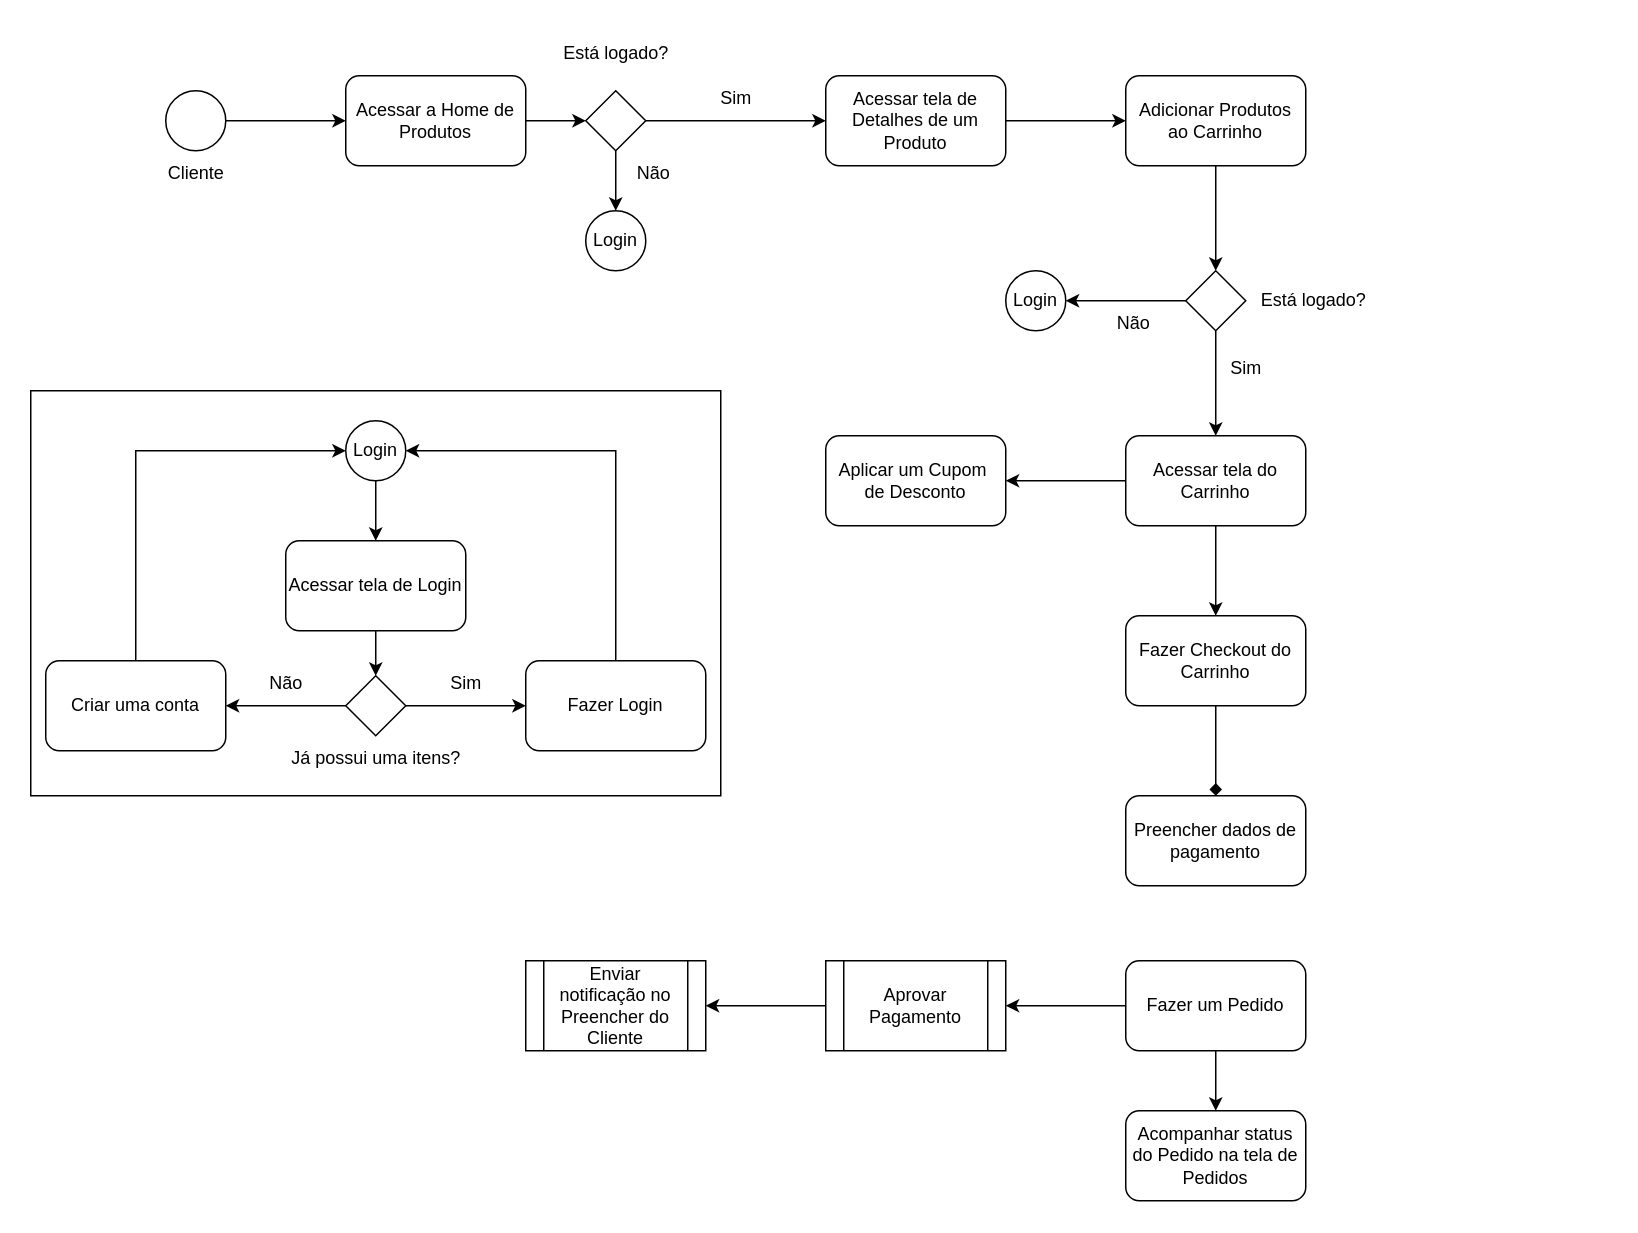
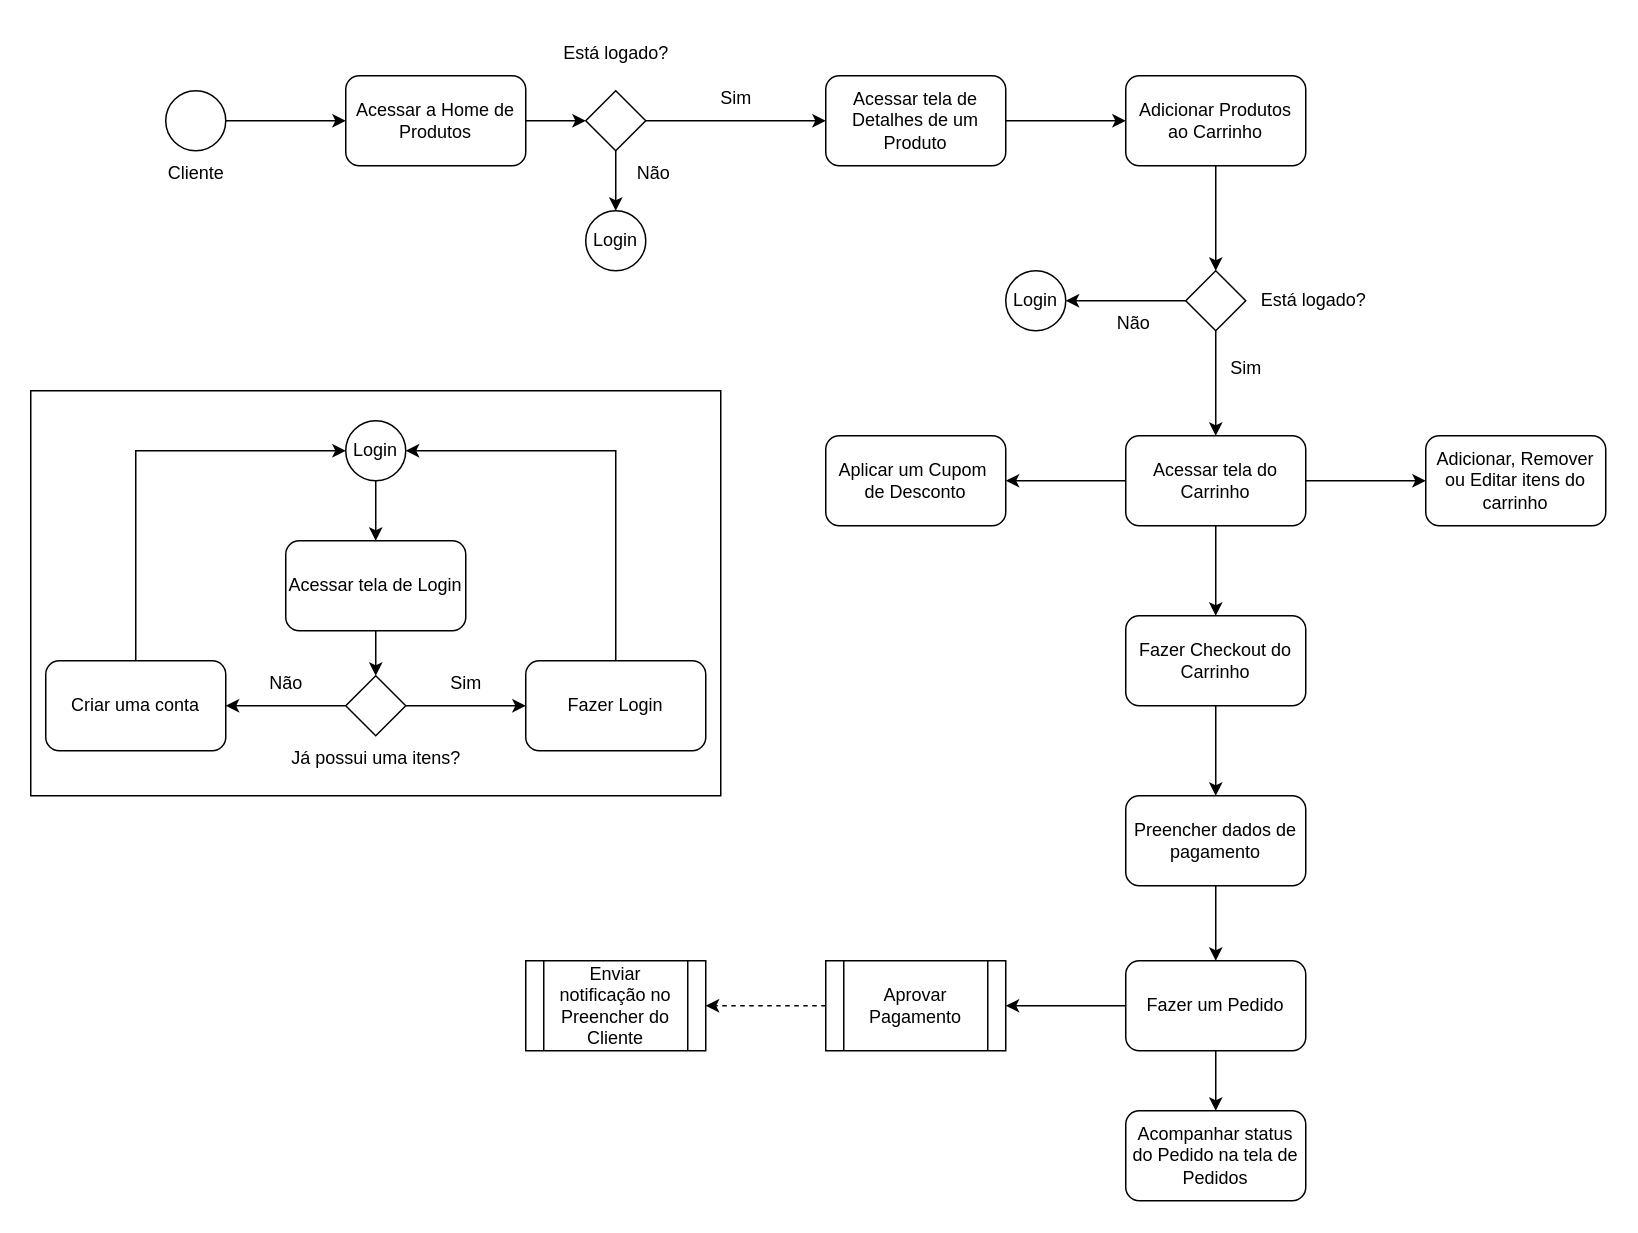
+ <mxCell id="39" value="" style="edgeStyle=orthogonalEdgeStyle;rounded=0;orthogonalLoop=1;jettySize=auto;html=1;fontFamily=Helvetica;fontSize=12;fontColor=default;" edge="1" parent="1" source="41" target="45"><mxGeometry relative="1" as="geometry" /></mxCell>
+ <mxCell id="45" value="Adicionar, Remover ou Editar itens do carrinho" style="whiteSpace=wrap;html=1;rounded=1;" vertex="1" parent="1"><mxGeometry x="950" y="290" width="120" height="60" as="geometry" /></mxCell>
- <mxCell id="46" value="" style="edgeStyle=orthogonalEdgeStyle;rounded=0;orthogonalLoop=1;jettySize=auto;html=1;fontFamily=Helvetica;fontSize=12;fontColor=default;endArrow=diamond;" edge="1" parent="1" source="47" target="49"><mxGeometry relative="1" as="geometry" /></mxCell>
+ <mxCell id="46" value="" style="edgeStyle=orthogonalEdgeStyle;rounded=0;orthogonalLoop=1;jettySize=auto;html=1;fontFamily=Helvetica;fontSize=12;fontColor=default;" edge="1" parent="1" source="47" target="49"><mxGeometry relative="1" as="geometry" /></mxCell>
+ <mxCell id="48" value="" style="edgeStyle=orthogonalEdgeStyle;rounded=0;orthogonalLoop=1;jettySize=auto;html=1;fontFamily=Helvetica;fontSize=12;fontColor=default;" edge="1" parent="1" source="49" target="52"><mxGeometry relative="1" as="geometry" /></mxCell>
- <mxCell id="54" value="" style="edgeStyle=orthogonalEdgeStyle;rounded=0;orthogonalLoop=1;jettySize=auto;html=1;fontFamily=Helvetica;fontSize=12;fontColor=default;" edge="1" parent="1" source="55" target="56"><mxGeometry relative="1" as="geometry" /></mxCell>
+ <mxCell id="54" value="" style="edgeStyle=orthogonalEdgeStyle;rounded=0;orthogonalLoop=1;jettySize=auto;html=1;fontFamily=Helvetica;fontSize=12;fontColor=default;dashed=1;" edge="1" parent="1" source="55" target="56"><mxGeometry relative="1" as="geometry" /></mxCell>
